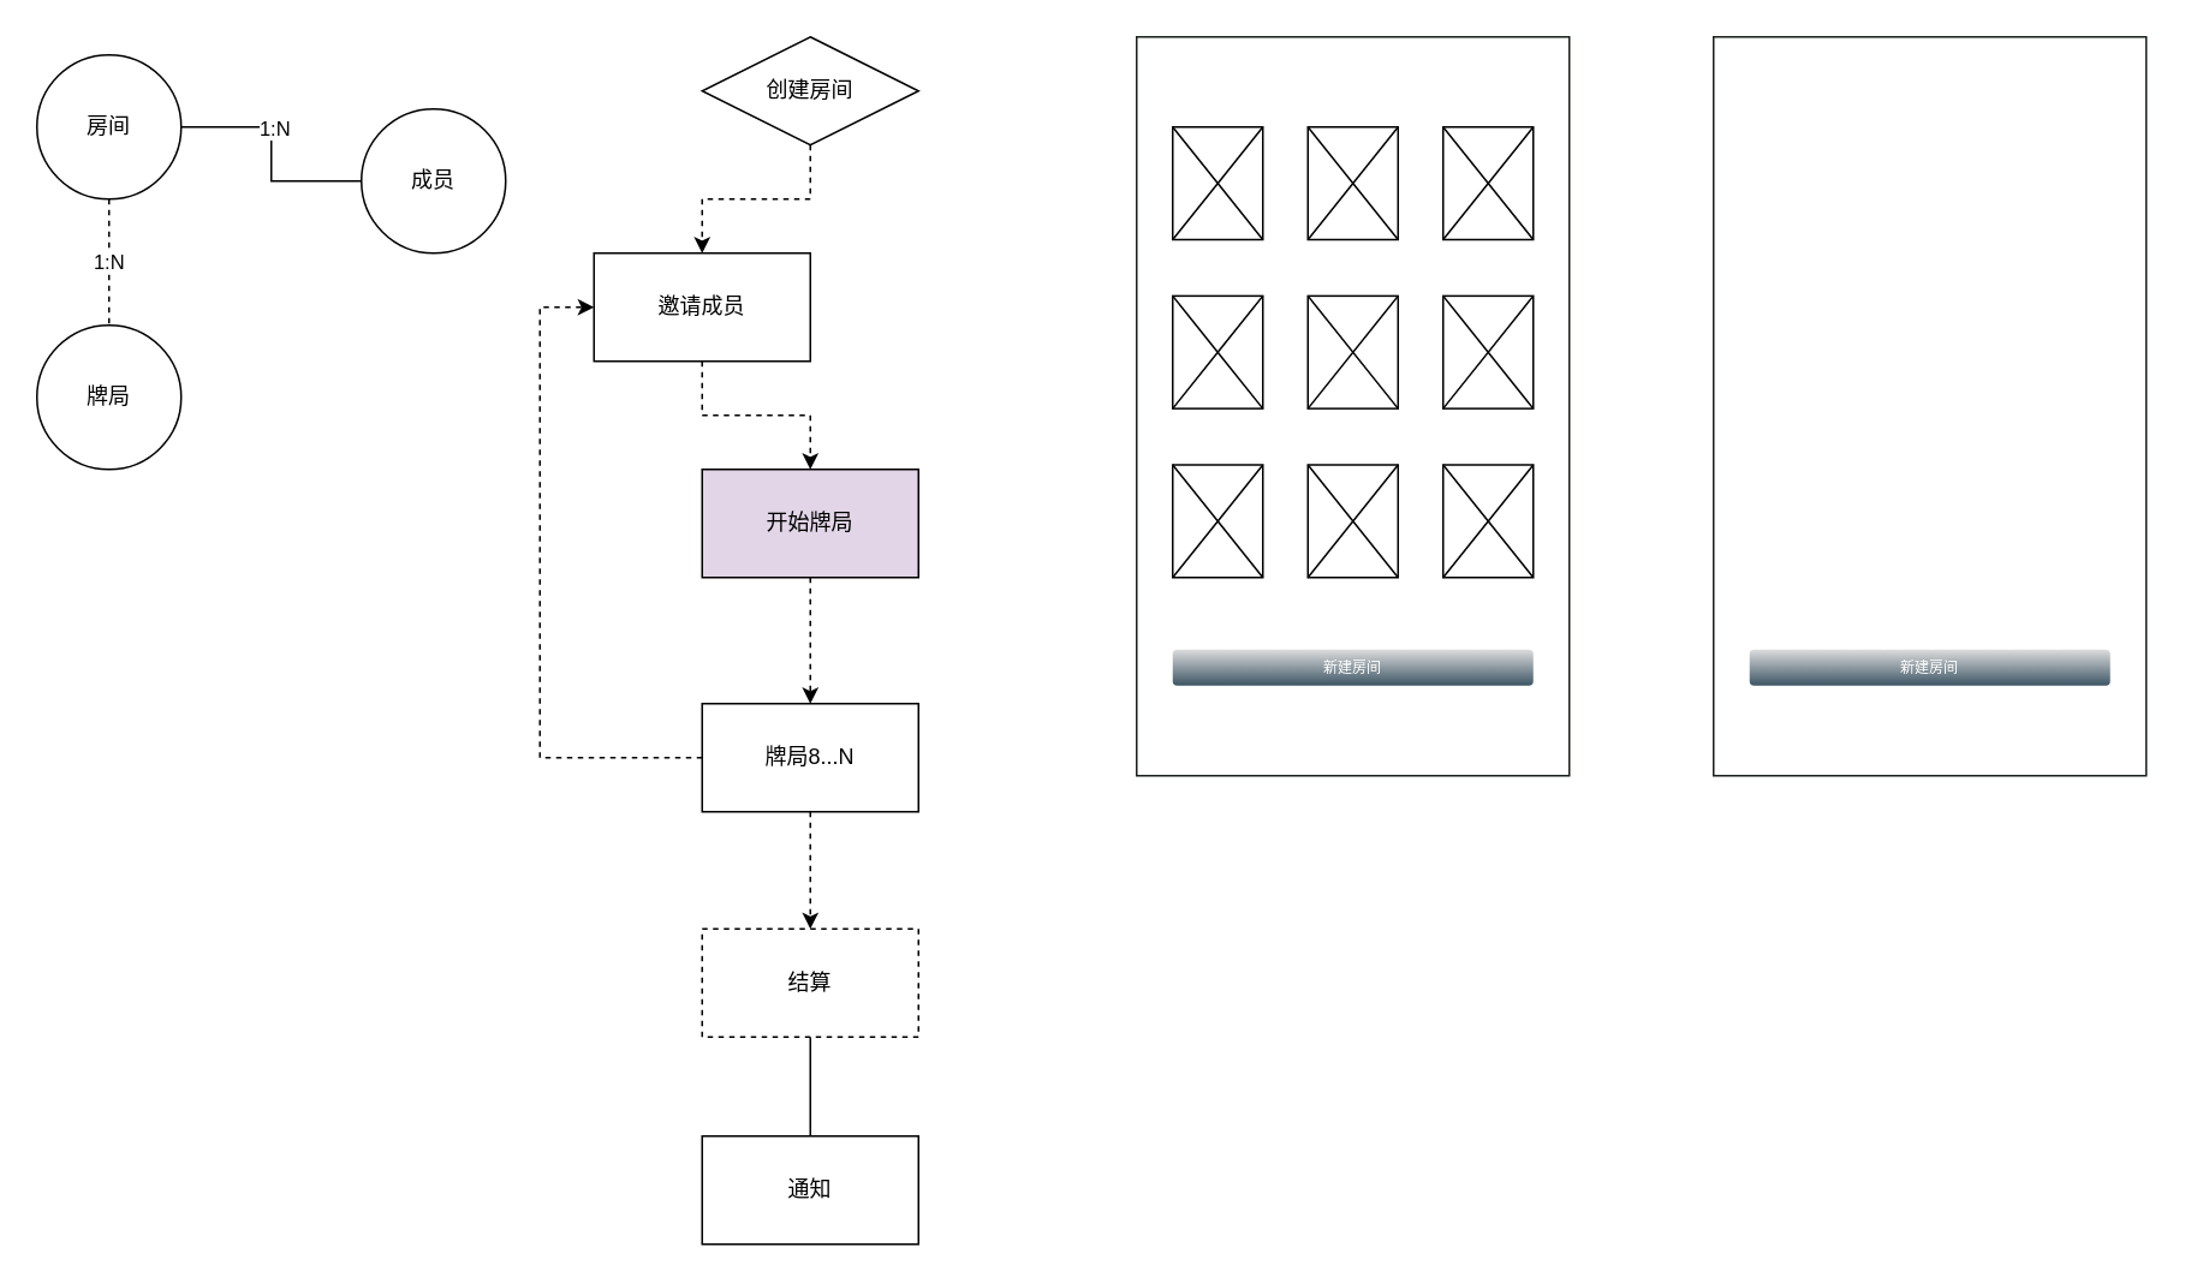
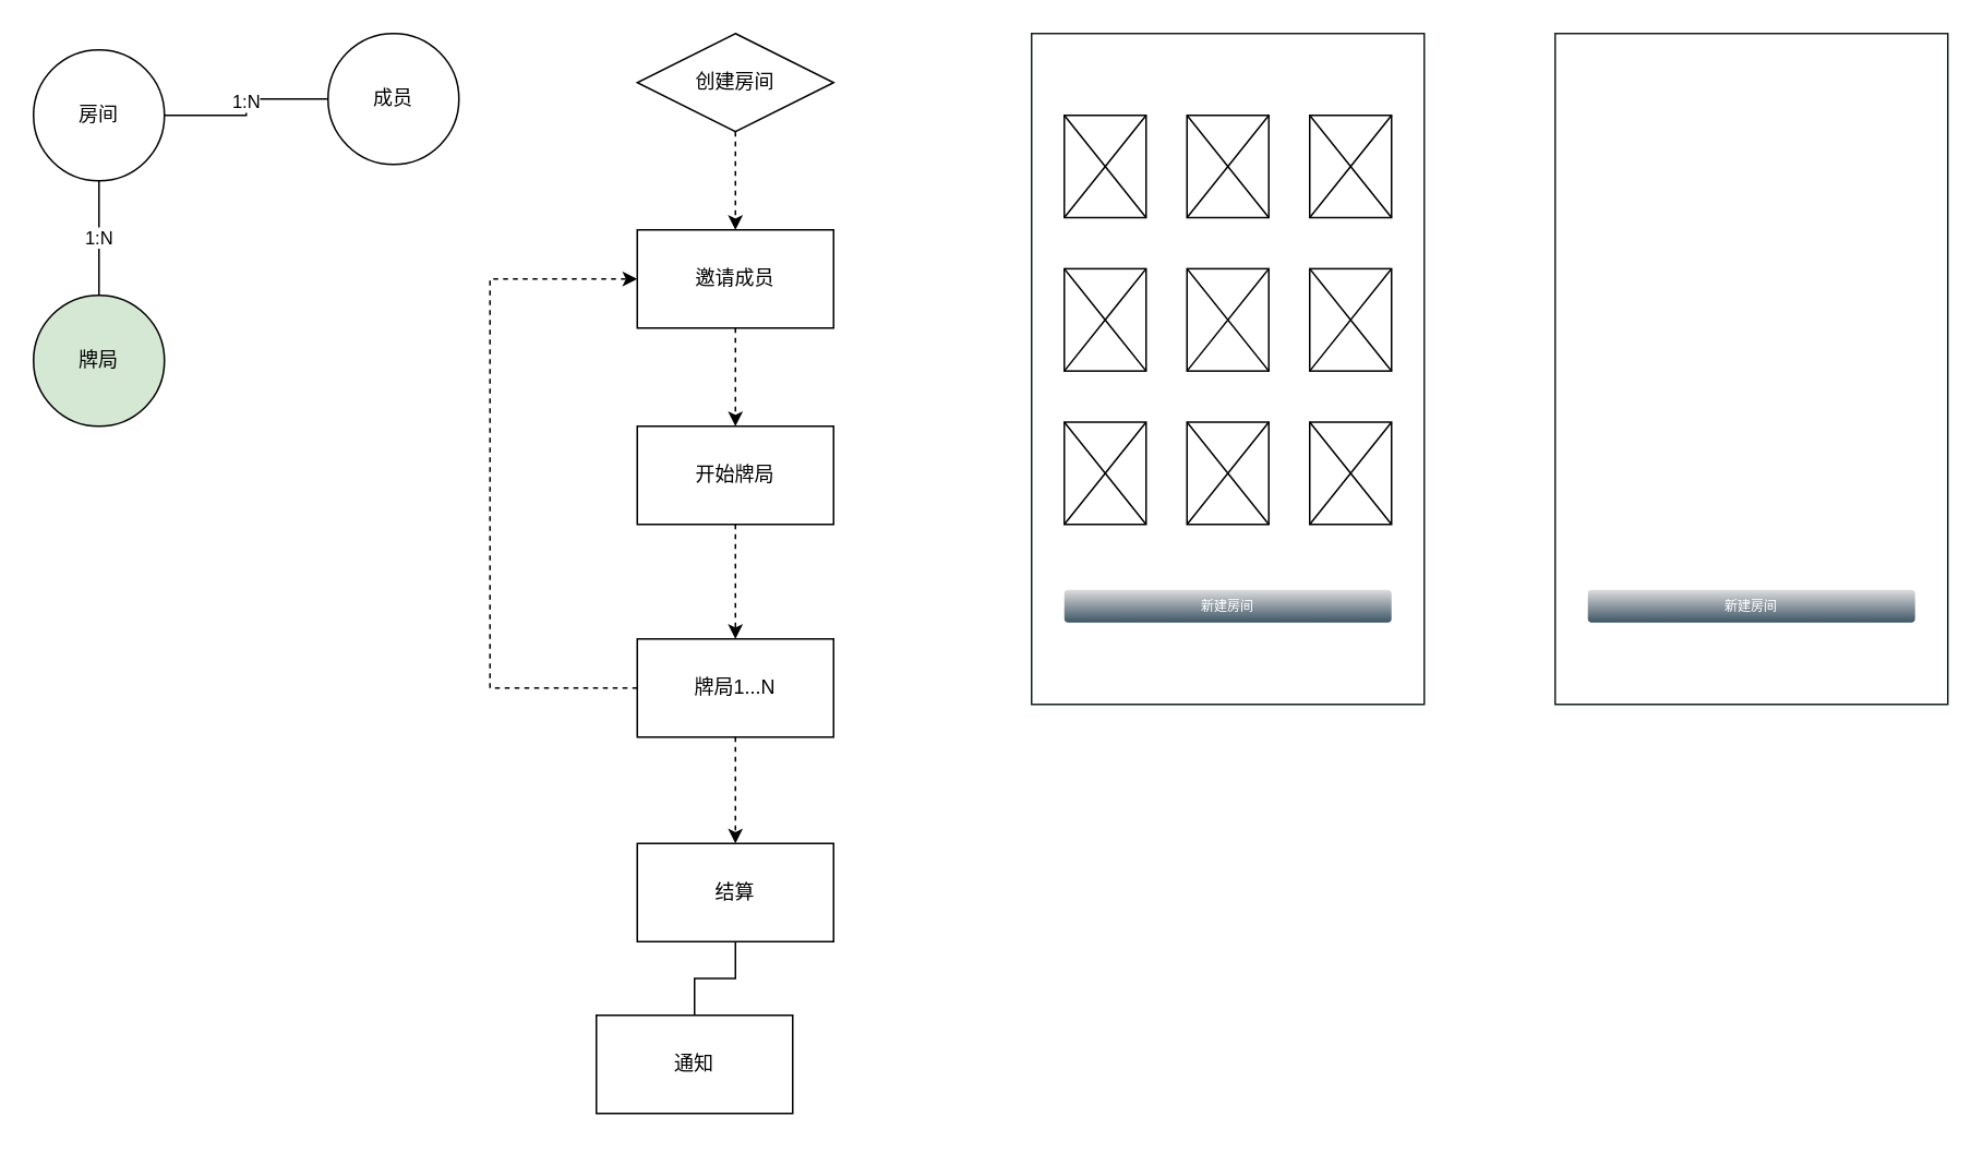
- <mxCell id="6" value="成员" style="ellipse;whiteSpace=wrap;html=1;aspect=fixed;" vertex="1" parent="1"><mxGeometry x="200" y="60" width="80" height="80" as="geometry" /></mxCell>
+ <mxCell id="6" value="成员" style="ellipse;whiteSpace=wrap;html=1;aspect=fixed;" vertex="1" parent="1"><mxGeometry x="200" y="20" width="80" height="80" as="geometry" /></mxCell>
- <mxCell id="4" value="1:N" style="edgeStyle=orthogonalEdgeStyle;rounded=0;orthogonalLoop=1;jettySize=auto;html=1;endArrow=none;endFill=0;dashed=1;" edge="1" parent="1" source="5" target="7"><mxGeometry relative="1" as="geometry" /></mxCell>
+ <mxCell id="4" value="1:N" style="edgeStyle=orthogonalEdgeStyle;rounded=0;orthogonalLoop=1;jettySize=auto;html=1;endArrow=none;endFill=0;" edge="1" parent="1" source="5" target="7"><mxGeometry relative="1" as="geometry" /></mxCell>
- <mxCell id="11" value="邀请成员" style="rounded=0;whiteSpace=wrap;html=1;" vertex="1" parent="1"><mxGeometry x="329" y="140" width="120" height="60" as="geometry" /></mxCell>
+ <mxCell id="11" value="邀请成员" style="rounded=0;whiteSpace=wrap;html=1;" vertex="1" parent="1"><mxGeometry x="389" y="140" width="120" height="60" as="geometry" /></mxCell>
- <mxCell id="7" value="牌局" style="ellipse;whiteSpace=wrap;html=1;aspect=fixed;" vertex="1" parent="1"><mxGeometry x="20" y="180" width="80" height="80" as="geometry" /></mxCell>
+ <mxCell id="7" value="牌局" style="ellipse;whiteSpace=wrap;html=1;aspect=fixed;fillColor=#d5e8d4;" vertex="1" parent="1"><mxGeometry x="20" y="180" width="80" height="80" as="geometry" /></mxCell>
- <mxCell id="13" value="开始牌局" style="rounded=0;whiteSpace=wrap;html=1;fillColor=#e1d5e7;" vertex="1" parent="1"><mxGeometry x="389" y="260" width="120" height="60" as="geometry" /></mxCell>
+ <mxCell id="13" value="开始牌局" style="rounded=0;whiteSpace=wrap;html=1;" vertex="1" parent="1"><mxGeometry x="389" y="260" width="120" height="60" as="geometry" /></mxCell>
- <mxCell id="18" value="牌局8...N" style="rounded=0;whiteSpace=wrap;html=1;" vertex="1" parent="1"><mxGeometry x="389" y="390" width="120" height="60" as="geometry" /></mxCell>
+ <mxCell id="18" value="牌局1...N" style="rounded=0;whiteSpace=wrap;html=1;" vertex="1" parent="1"><mxGeometry x="389" y="390" width="120" height="60" as="geometry" /></mxCell>
- <mxCell id="15" value="结算" style="rounded=0;whiteSpace=wrap;html=1;dashed=1;" vertex="1" parent="1"><mxGeometry x="389" y="515" width="120" height="60" as="geometry" /></mxCell>
+ <mxCell id="15" value="结算" style="rounded=0;whiteSpace=wrap;html=1;" vertex="1" parent="1"><mxGeometry x="389" y="515" width="120" height="60" as="geometry" /></mxCell>
- <mxCell id="19" value="通知" style="rounded=0;whiteSpace=wrap;html=1;" vertex="1" parent="1"><mxGeometry x="389" y="630" width="120" height="60" as="geometry" /></mxCell>
+ <mxCell id="19" value="通知" style="rounded=0;whiteSpace=wrap;html=1;" vertex="1" parent="1"><mxGeometry x="364" y="620" width="120" height="60" as="geometry" /></mxCell>
